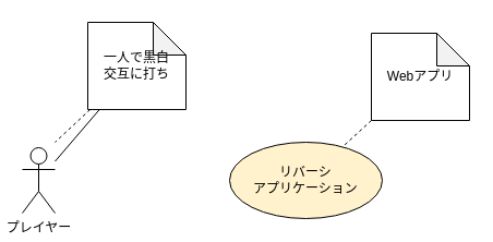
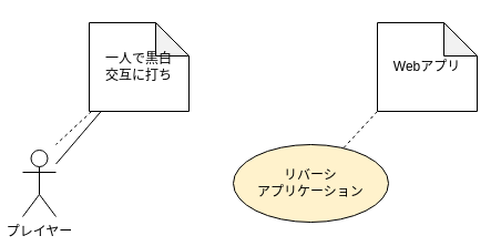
- <mxCell id="7" value="Webアプリ" style="shape=note;whiteSpace=wrap;html=1;backgroundOutline=1;darkOpacity=0.05;" vertex="1" parent="1"><mxGeometry x="340" y="30" width="90" height="80" as="geometry" /></mxCell>
+ <mxCell id="7" value="Webアプリ" style="shape=note;whiteSpace=wrap;html=1;backgroundOutline=1;darkOpacity=0.05;" vertex="1" parent="1"><mxGeometry x="340" y="20" width="90" height="80" as="geometry" /></mxCell>
